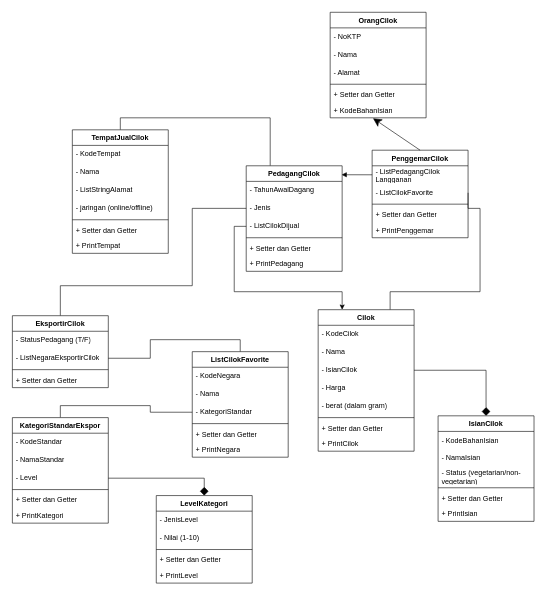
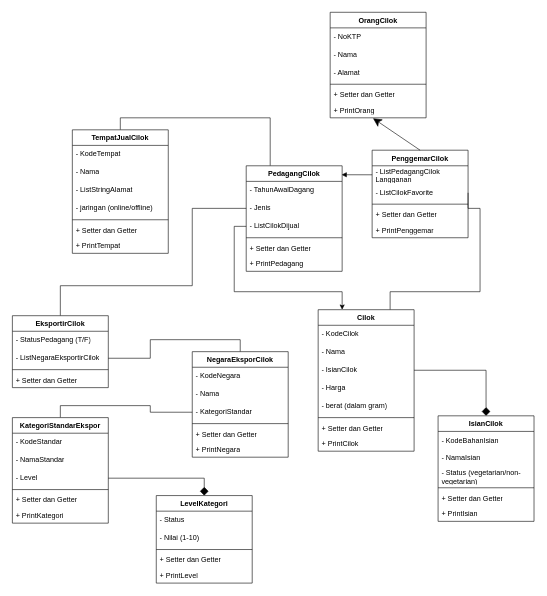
- <mxCell id="62" value="+ KodeBahanIsian" style="text;strokeColor=none;fillColor=none;align=left;verticalAlign=top;spacingLeft=4;spacingRight=4;overflow=hidden;rotatable=0;points=[[0,0.5],[1,0.5]];portConstraint=eastwest;whiteSpace=wrap;html=1;" vertex="1" parent="56"><mxGeometry y="150" width="160" height="26" as="geometry" /></mxCell>
+ <mxCell id="62" value="+ PrintOrang" style="text;strokeColor=none;fillColor=none;align=left;verticalAlign=top;spacingLeft=4;spacingRight=4;overflow=hidden;rotatable=0;points=[[0,0.5],[1,0.5]];portConstraint=eastwest;whiteSpace=wrap;html=1;" vertex="1" parent="56"><mxGeometry y="150" width="160" height="26" as="geometry" /></mxCell>
- <mxCell id="31" value="ListCilokFavorite" style="swimlane;fontStyle=1;align=center;verticalAlign=top;childLayout=stackLayout;horizontal=1;startSize=26;horizontalStack=0;resizeParent=1;resizeParentMax=0;resizeLast=0;collapsible=1;marginBottom=0;whiteSpace=wrap;html=1;" vertex="1" parent="1"><mxGeometry x="320" y="586" width="160" height="176" as="geometry" /></mxCell>
+ <mxCell id="31" value="NegaraEksporCilok" style="swimlane;fontStyle=1;align=center;verticalAlign=top;childLayout=stackLayout;horizontal=1;startSize=26;horizontalStack=0;resizeParent=1;resizeParentMax=0;resizeLast=0;collapsible=1;marginBottom=0;whiteSpace=wrap;html=1;" vertex="1" parent="1"><mxGeometry x="320" y="586" width="160" height="176" as="geometry" /></mxCell>
- <mxCell id="26" value="&lt;div&gt;- JenisLevel&lt;/div&gt;" style="text;strokeColor=none;fillColor=none;align=left;verticalAlign=middle;spacingLeft=4;spacingRight=4;overflow=hidden;points=[[0,0.5],[1,0.5]];portConstraint=eastwest;rotatable=0;whiteSpace=wrap;html=1;" vertex="1" parent="25"><mxGeometry y="26" width="160" height="30" as="geometry" /></mxCell>
+ <mxCell id="26" value="&lt;div&gt;- Status&lt;/div&gt;" style="text;strokeColor=none;fillColor=none;align=left;verticalAlign=middle;spacingLeft=4;spacingRight=4;overflow=hidden;points=[[0,0.5],[1,0.5]];portConstraint=eastwest;rotatable=0;whiteSpace=wrap;html=1;" vertex="1" parent="25"><mxGeometry y="26" width="160" height="30" as="geometry" /></mxCell>
